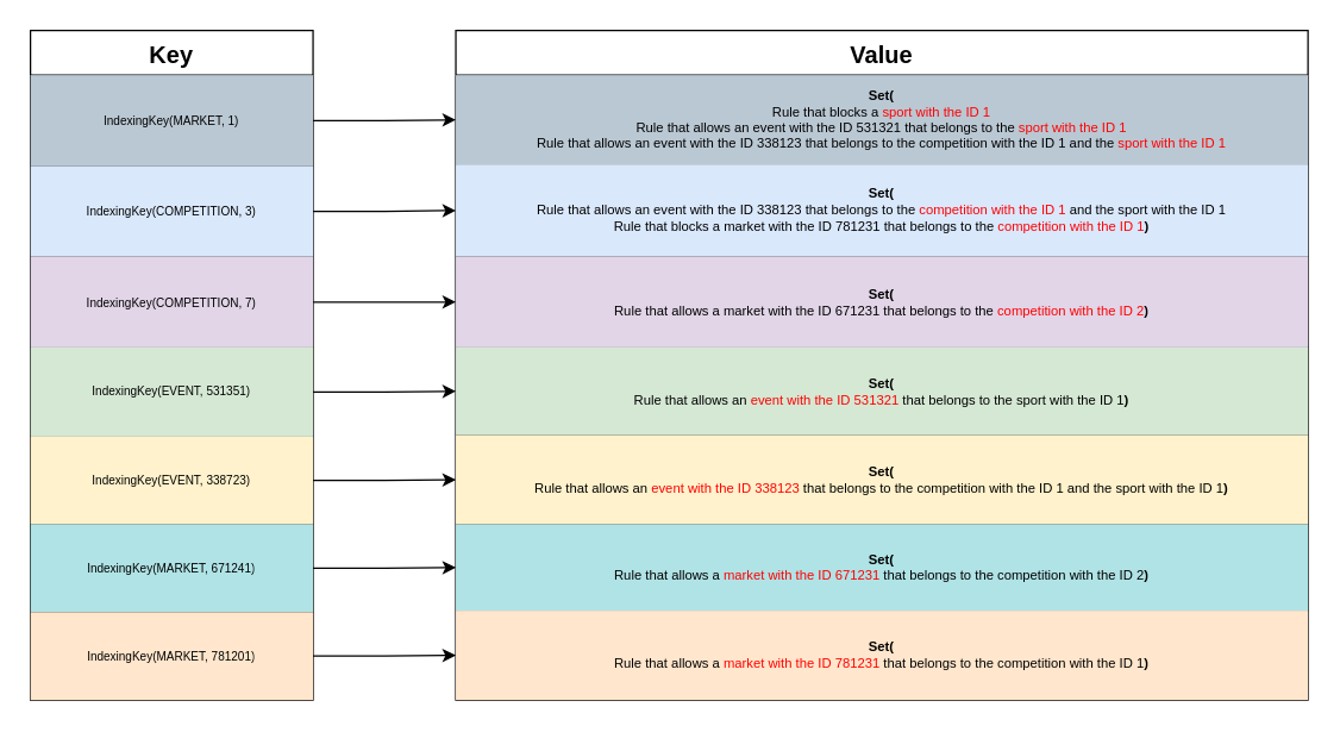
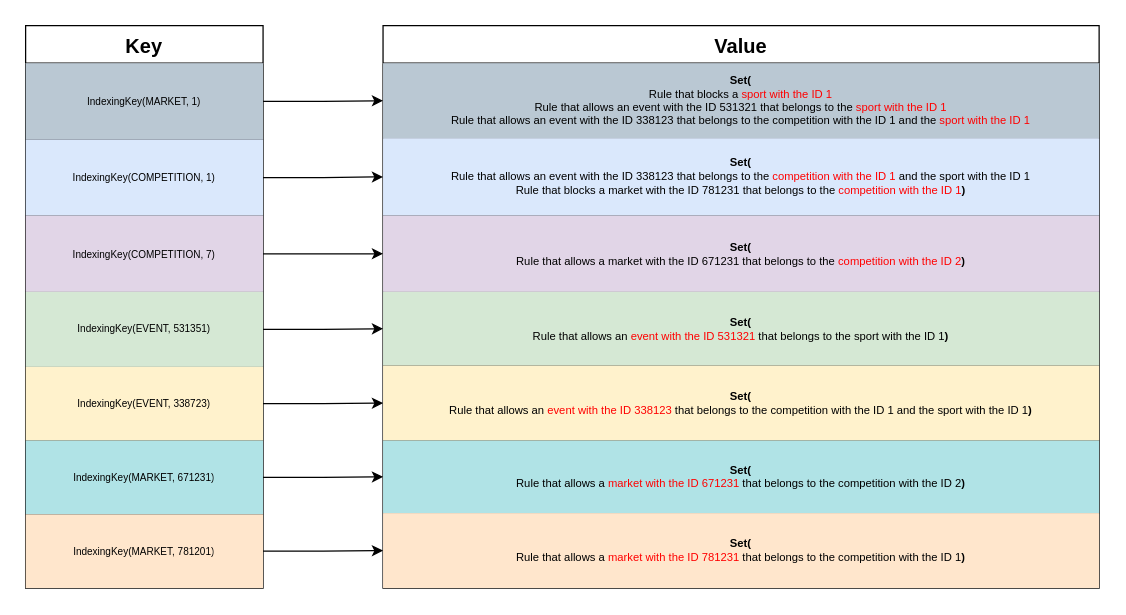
- <mxCell id="6" value="IndexingKey(COMPETITION, 3)" style="shape=partialRectangle;html=1;whiteSpace=wrap;connectable=0;strokeColor=#6c8ebf;overflow=hidden;fillColor=#dae8fc;top=0;left=0;bottom=0;right=0;pointerEvents=1;fontSize=8;" parent="5" vertex="1"><mxGeometry width="190" height="61" as="geometry"><mxRectangle width="190" height="61" as="alternateBounds" /></mxGeometry></mxCell>
+ <mxCell id="6" value="IndexingKey(COMPETITION, 1)" style="shape=partialRectangle;html=1;whiteSpace=wrap;connectable=0;strokeColor=#6c8ebf;overflow=hidden;fillColor=#dae8fc;top=0;left=0;bottom=0;right=0;pointerEvents=1;fontSize=8;" parent="5" vertex="1"><mxGeometry width="190" height="61" as="geometry"><mxRectangle width="190" height="61" as="alternateBounds" /></mxGeometry></mxCell>
- <mxCell id="14" value="IndexingKey(MARKET, 671241)" style="shape=partialRectangle;html=1;whiteSpace=wrap;connectable=0;strokeColor=#0e8088;overflow=hidden;fillColor=#b0e3e6;top=0;left=0;bottom=0;right=0;pointerEvents=1;fontSize=8;" parent="13" vertex="1"><mxGeometry width="190" height="59" as="geometry"><mxRectangle width="190" height="59" as="alternateBounds" /></mxGeometry></mxCell>
+ <mxCell id="14" value="IndexingKey(MARKET, 671231)" style="shape=partialRectangle;html=1;whiteSpace=wrap;connectable=0;strokeColor=#0e8088;overflow=hidden;fillColor=#b0e3e6;top=0;left=0;bottom=0;right=0;pointerEvents=1;fontSize=8;" parent="13" vertex="1"><mxGeometry width="190" height="59" as="geometry"><mxRectangle width="190" height="59" as="alternateBounds" /></mxGeometry></mxCell>
